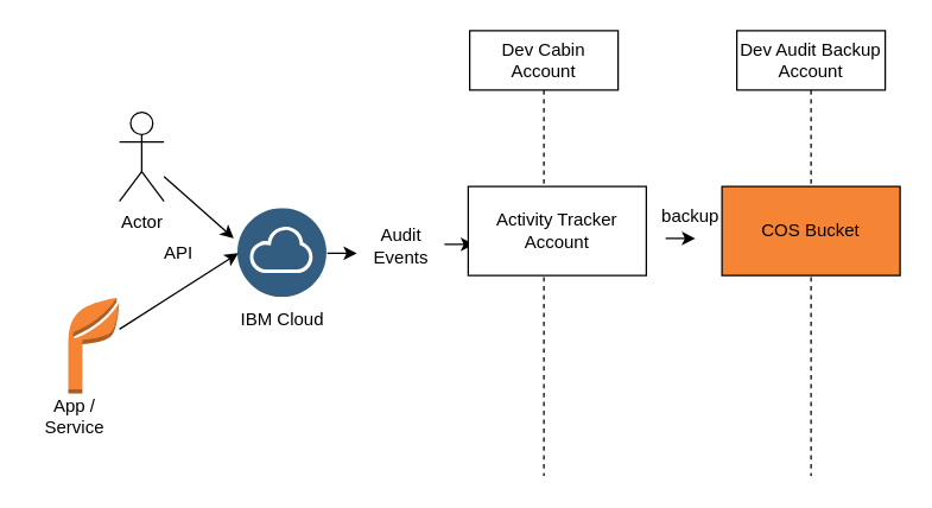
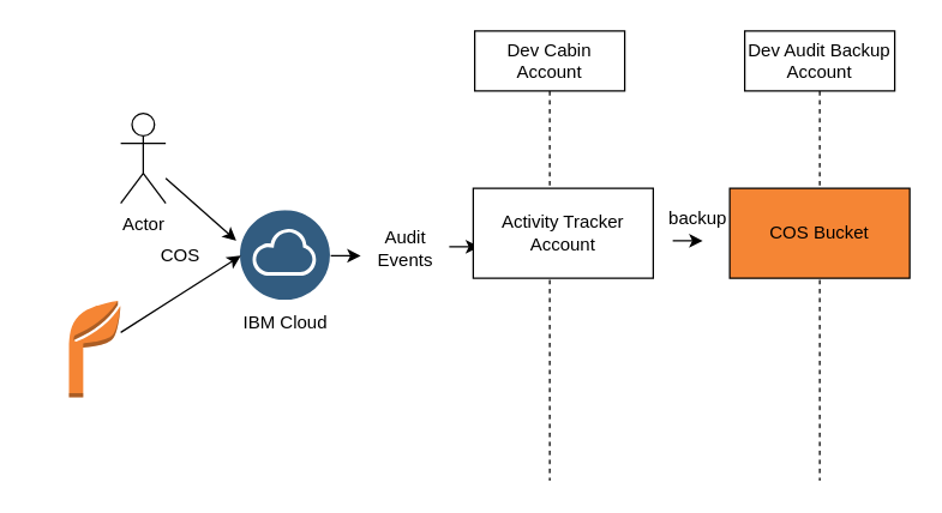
- <mxCell id="9" value="API" style="text;html=1;strokeColor=none;fillColor=none;align=center;verticalAlign=middle;whiteSpace=wrap;rounded=0;" vertex="1" parent="1"><mxGeometry x="90" y="155" width="60" height="30" as="geometry" /></mxCell>
+ <mxCell id="9" value="COS" style="text;html=1;strokeColor=none;fillColor=none;align=center;verticalAlign=middle;whiteSpace=wrap;rounded=0;" vertex="1" parent="1"><mxGeometry x="90" y="155" width="60" height="30" as="geometry" /></mxCell>
- <mxCell id="14" value="App / Service" style="text;html=1;strokeColor=none;fillColor=none;align=center;verticalAlign=middle;whiteSpace=wrap;rounded=0;" vertex="1" parent="1"><mxGeometry x="20" y="270" width="60" height="20" as="geometry" /></mxCell>
